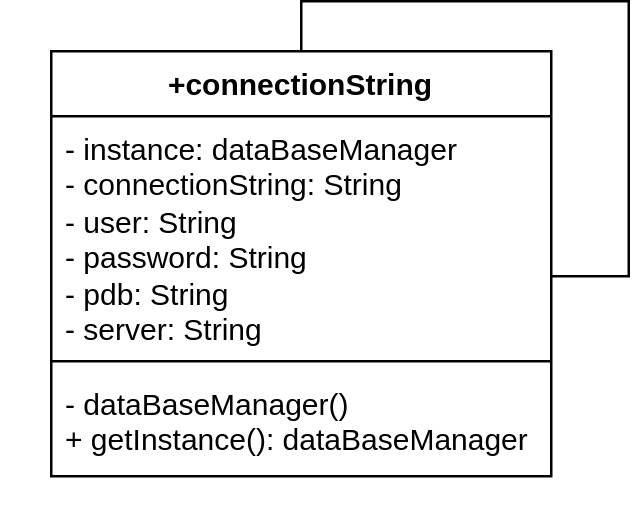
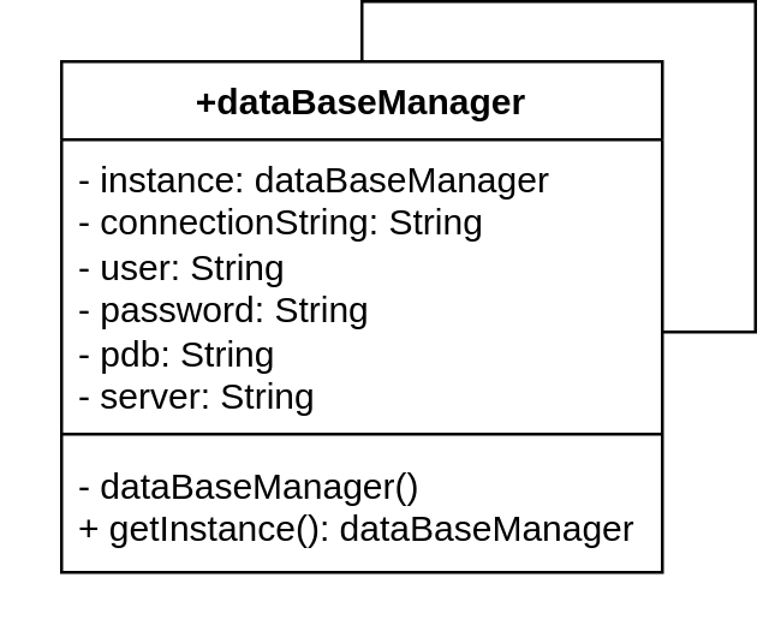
- <mxCell id="2" value="+connectionString" style="swimlane;fontStyle=1;align=center;verticalAlign=top;childLayout=stackLayout;horizontal=1;startSize=26;horizontalStack=0;resizeParent=1;resizeParentMax=0;resizeLast=0;collapsible=1;marginBottom=0;whiteSpace=wrap;html=1;" parent="1" vertex="1"><mxGeometry x="20" y="20" width="200" height="170" as="geometry" /></mxCell>
+ <mxCell id="2" value="+dataBaseManager" style="swimlane;fontStyle=1;align=center;verticalAlign=top;childLayout=stackLayout;horizontal=1;startSize=26;horizontalStack=0;resizeParent=1;resizeParentMax=0;resizeLast=0;collapsible=1;marginBottom=0;whiteSpace=wrap;html=1;" parent="1" vertex="1"><mxGeometry x="20" y="20" width="200" height="170" as="geometry" /></mxCell>
